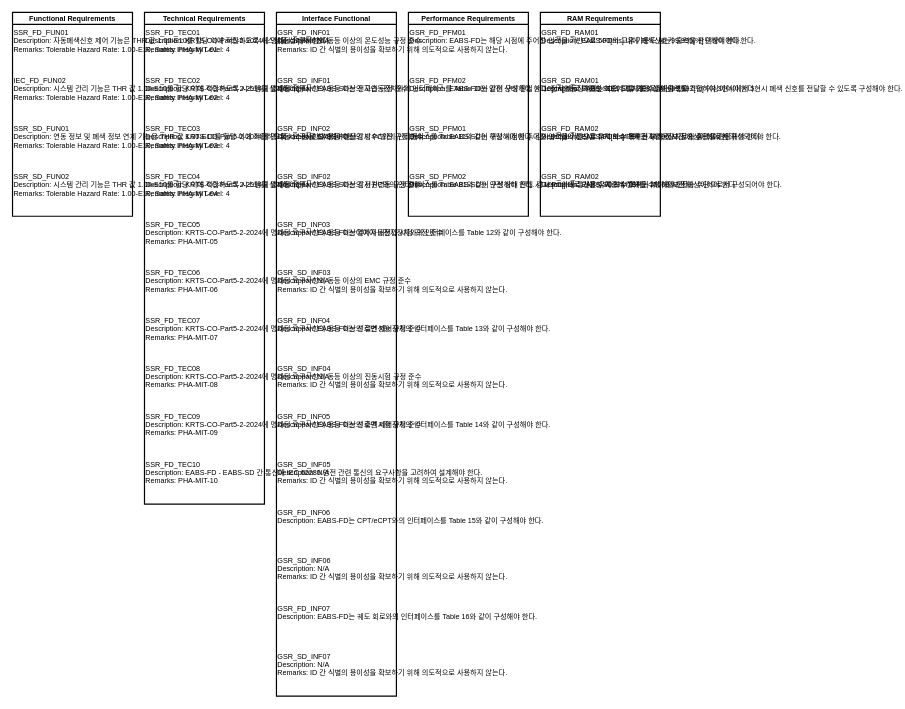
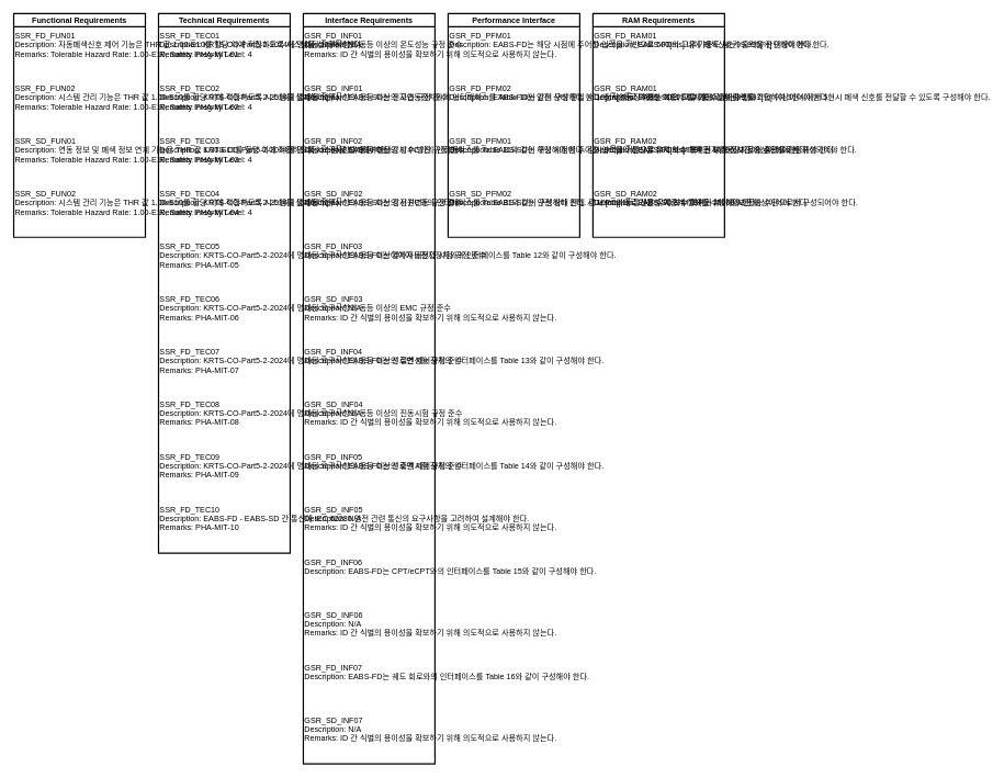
- <mxCell id="18" value="Interface Functional" style="swimlane;childLayout=stackLayout;horizontal=1;startSize=20;horizontalStack=0;resizeParent=1;resizeParentMax=0;resizeLast=0;collapsible=0;marginBottom=0;strokeWidth=2;" vertex="1" connectable="0" parent="1"><mxGeometry x="460" width="200" height="1140" as="geometry" y="20" /></mxCell>
+ <mxCell id="18" value="Interface Requirements" style="swimlane;childLayout=stackLayout;horizontal=1;startSize=20;horizontalStack=0;resizeParent=1;resizeParentMax=0;resizeLast=0;collapsible=0;marginBottom=0;strokeWidth=2;" vertex="1" connectable="0" parent="1"><mxGeometry x="460" width="200" height="1140" as="geometry" y="20" /></mxCell>
- <mxCell id="33" value="Performance Requirements" style="swimlane;childLayout=stackLayout;horizontal=1;startSize=20;horizontalStack=0;resizeParent=1;resizeParentMax=0;resizeLast=0;collapsible=0;marginBottom=0;strokeWidth=2;" vertex="1" connectable="0" parent="1"><mxGeometry x="680" width="200" height="340" as="geometry" y="20" /></mxCell>
+ <mxCell id="33" value="Performance Interface" style="swimlane;childLayout=stackLayout;horizontal=1;startSize=20;horizontalStack=0;resizeParent=1;resizeParentMax=0;resizeLast=0;collapsible=0;marginBottom=0;strokeWidth=2;" vertex="1" connectable="0" parent="1"><mxGeometry x="680" width="200" height="340" as="geometry" y="20" /></mxCell>
- <mxCell id="4" value="IEC_FD_FUN02&#10;Description: 시스템 관리 기능은 THR 값 1.00-E10를 할당 이에 적합하도록 시스템을 설계해야한다.&#10;Remarks: Tolerable Hazard Rate: 1.00-E10, Safety Integrity Level: 4" style="text;strokeColor=none;fillColor=none;" vertex="1" parent="2"><mxGeometry y="100" width="200" height="80" as="geometry" /></mxCell>
+ <mxCell id="4" value="SSR_FD_FUN02&#10;Description: 시스템 관리 기능은 THR 값 1.00-E10를 할당 이에 적합하도록 시스템을 설계해야한다.&#10;Remarks: Tolerable Hazard Rate: 1.00-E10, Safety Integrity Level: 4" style="text;strokeColor=none;fillColor=none;" vertex="1" parent="2"><mxGeometry y="100" width="200" height="80" as="geometry" /></mxCell>
